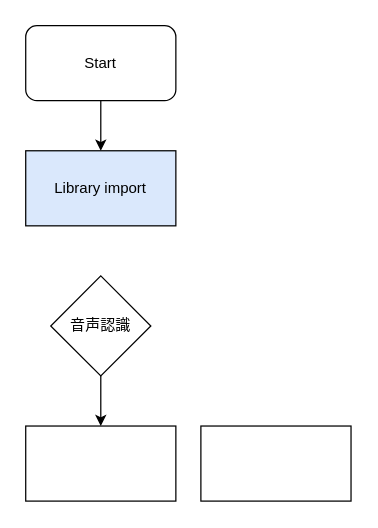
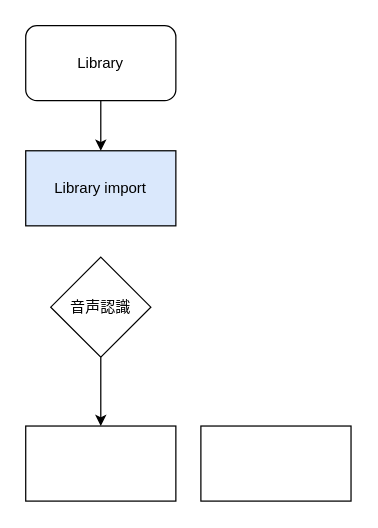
- <mxCell id="5" value="Start" style="rounded=1;whiteSpace=wrap;html=1;" vertex="1" parent="1"><mxGeometry x="20" y="20" width="120" height="60" as="geometry" /></mxCell>
+ <mxCell id="5" value="Library" style="rounded=1;whiteSpace=wrap;html=1;" vertex="1" parent="1"><mxGeometry x="20" y="20" width="120" height="60" as="geometry" /></mxCell>
- <mxCell id="3" value="音声認識" style="rhombus;whiteSpace=wrap;html=1;" vertex="1" parent="1"><mxGeometry x="40" y="220" width="80" height="80" as="geometry" /></mxCell>
+ <mxCell id="3" value="音声認識" style="rhombus;whiteSpace=wrap;html=1;" vertex="1" parent="1"><mxGeometry x="40" y="205" width="80" height="80" as="geometry" /></mxCell>
